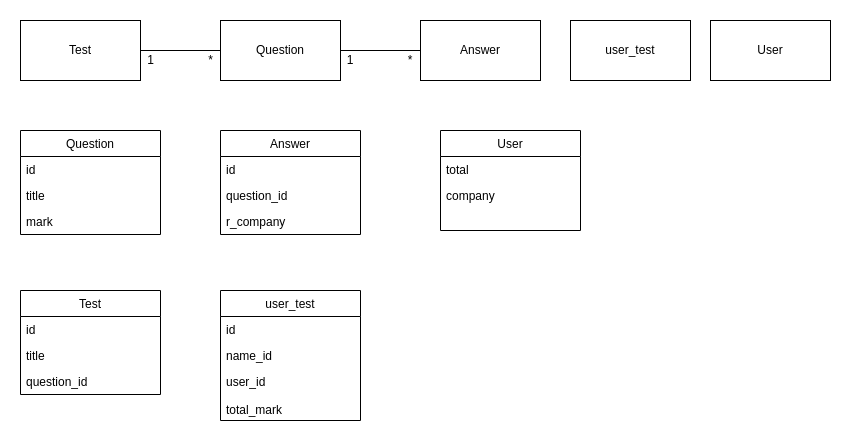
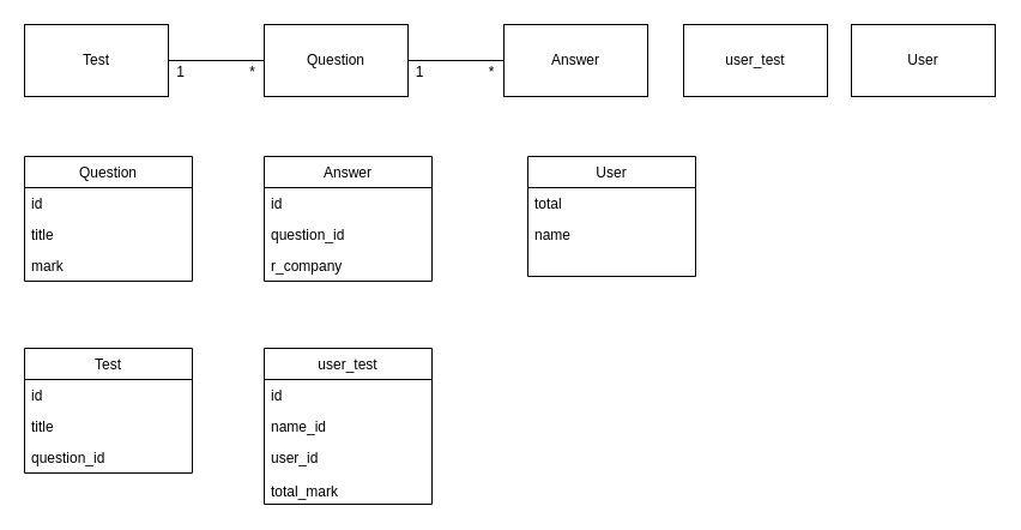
- <mxCell id="18" value="company&#10;" style="text;strokeColor=none;fillColor=none;align=left;verticalAlign=top;spacingLeft=4;spacingRight=4;overflow=hidden;rotatable=0;points=[[0,0.5],[1,0.5]];portConstraint=eastwest;" vertex="1" parent="16"><mxGeometry y="52" width="140" height="48" as="geometry" /></mxCell>
+ <mxCell id="18" value="name&#10;" style="text;strokeColor=none;fillColor=none;align=left;verticalAlign=top;spacingLeft=4;spacingRight=4;overflow=hidden;rotatable=0;points=[[0,0.5],[1,0.5]];portConstraint=eastwest;" vertex="1" parent="16"><mxGeometry y="52" width="140" height="48" as="geometry" /></mxCell>
